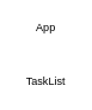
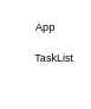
- <mxCell id="3" value="TaskList" style="text;html=1;resizable=0;autosize=1;align=center;verticalAlign=middle;points=[];fillColor=none;strokeColor=none;rounded=0;" vertex="1" parent="1"><mxGeometry x="20" y="80" width="60" height="20" as="geometry" /></mxCell>
+ <mxCell id="3" value="TaskList" style="text;html=1;resizable=0;autosize=1;align=center;verticalAlign=middle;points=[];fillColor=none;strokeColor=none;rounded=0;" vertex="1" parent="1"><mxGeometry x="30" y="55" width="60" height="20" as="geometry" /></mxCell>
